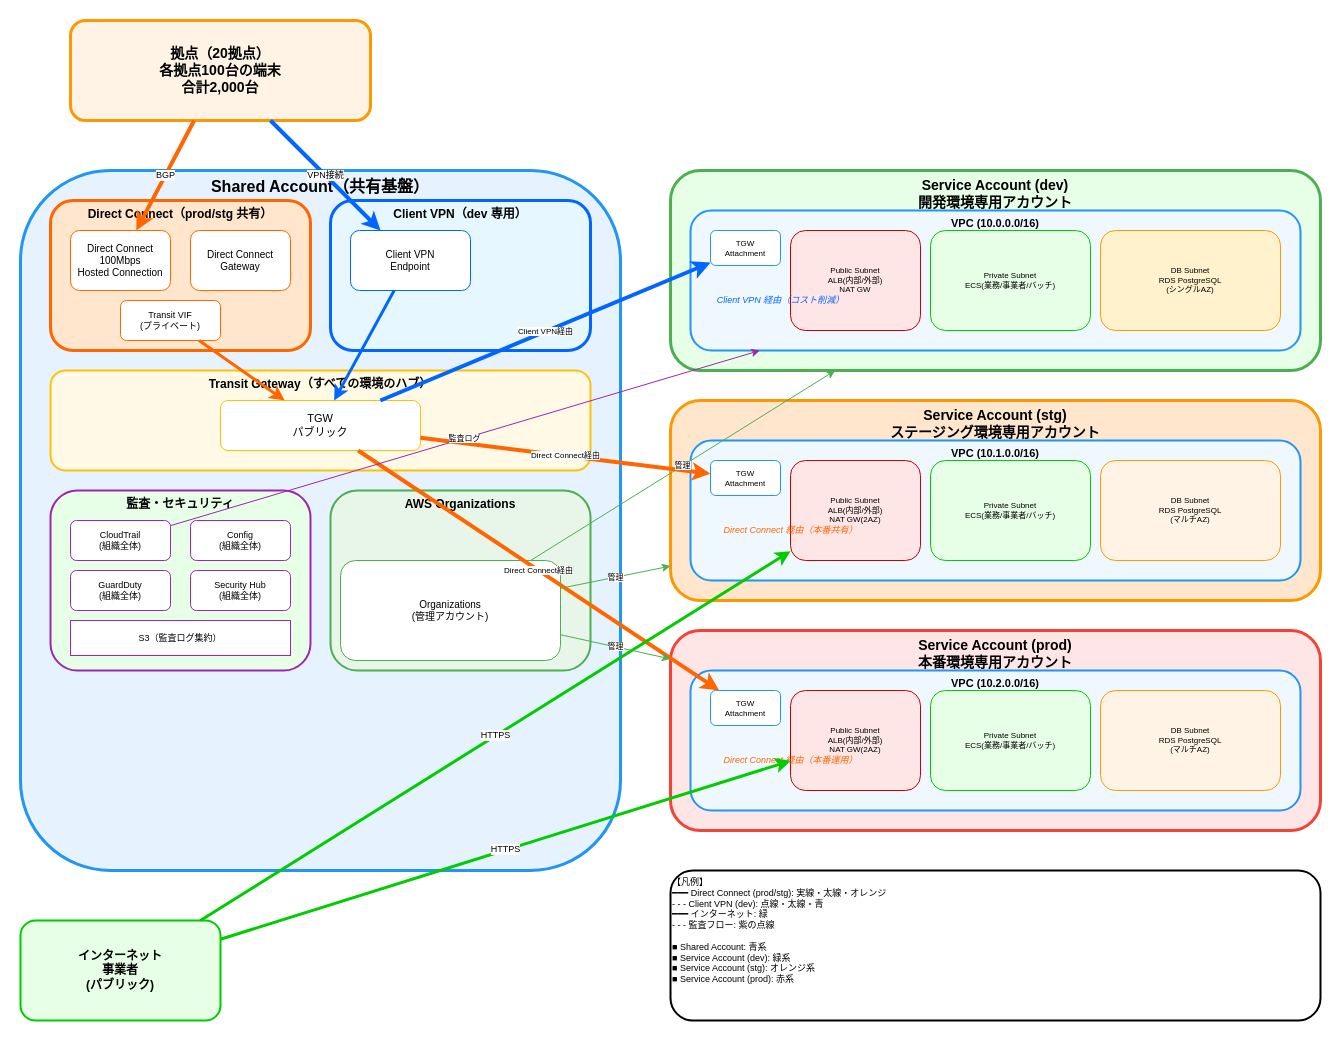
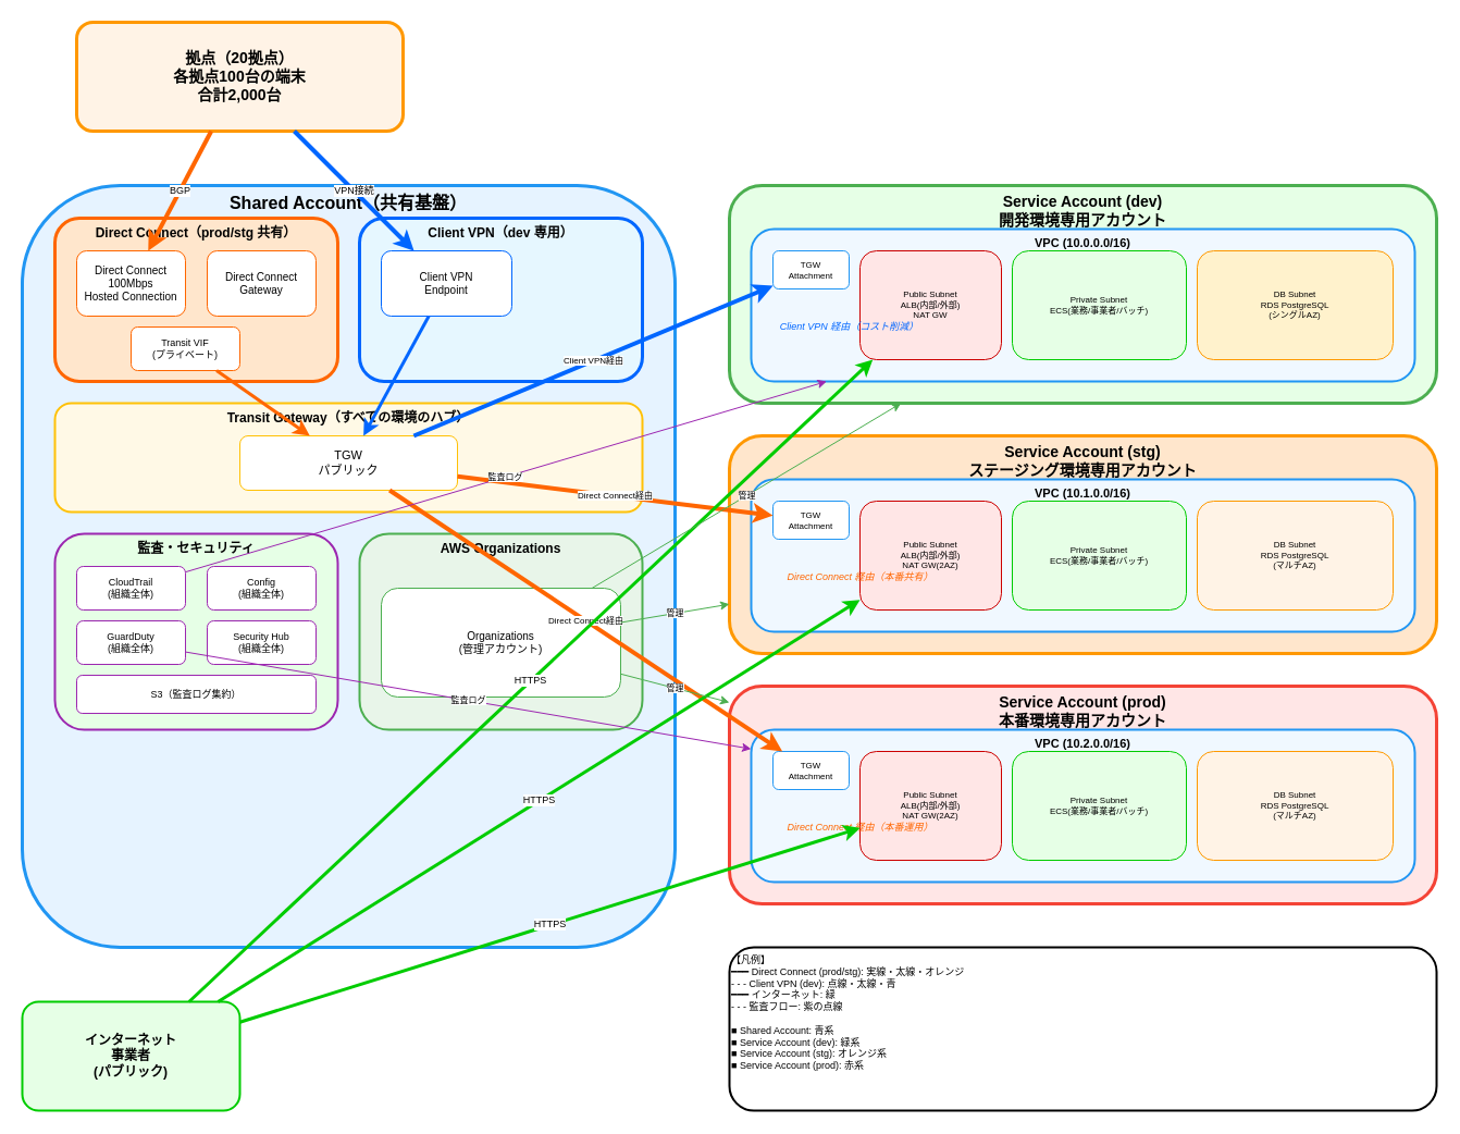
- <mxCell id="19" value="Organizations&#10;(管理アカウント)" style="rounded=1;whiteSpace=wrap;html=1;fillColor=#ffffff;strokeColor=#4CAF50;strokeWidth=1;fontSize=10" vertex="1" parent="1"><mxGeometry x="340" y="560" width="220" height="100" as="geometry" /></mxCell>
+ <mxCell id="19" value="Organizations&#10;(管理アカウント)" style="rounded=1;whiteSpace=wrap;html=1;fillColor=#ffffff;strokeColor=#4CAF50;strokeWidth=1;fontSize=10" vertex="1" parent="1"><mxGeometry x="350" y="540" width="220" height="100" as="geometry" /></mxCell>
- <mxCell id="17" value="S3（監査ログ集約）" style="whiteSpace=wrap;html=1;fillColor=#ffffff;strokeColor=#9C27B0;strokeWidth=1;fontSize=9;rounded=0;" vertex="1" parent="1"><mxGeometry x="70" y="620" width="220" height="35" as="geometry" /></mxCell>
+ <mxCell id="17" value="S3（監査ログ集約）" style="rounded=1;whiteSpace=wrap;html=1;fillColor=#ffffff;strokeColor=#9C27B0;strokeWidth=1;fontSize=9" vertex="1" parent="1"><mxGeometry x="70" y="620" width="220" height="35" as="geometry" /></mxCell>
+ <mxCell id="53" value="監査ログ" style="endArrow=classic;html=1;strokeColor=#9C27B0;strokeWidth=1;strokeDashArray=5 5;fontSize=8" edge="1" parent="1" source="15" target="35"><mxGeometry width="50" height="50" relative="1" as="geometry"><mxPoint x="170" y="590" as="sourcePoint" /><mxPoint x="690" y="740" as="targetPoint" /></mxGeometry></mxCell>
+ <mxCell id="49" value="HTTPS" style="endArrow=classic;html=1;strokeColor=#00cc00;strokeWidth=3;fontSize=9" edge="1" parent="1" source="48" target="23"><mxGeometry width="50" height="50" relative="1" as="geometry"><mxPoint x="220" y="970" as="sourcePoint" /><mxPoint x="855" y="330" as="targetPoint" /></mxGeometry></mxCell>
